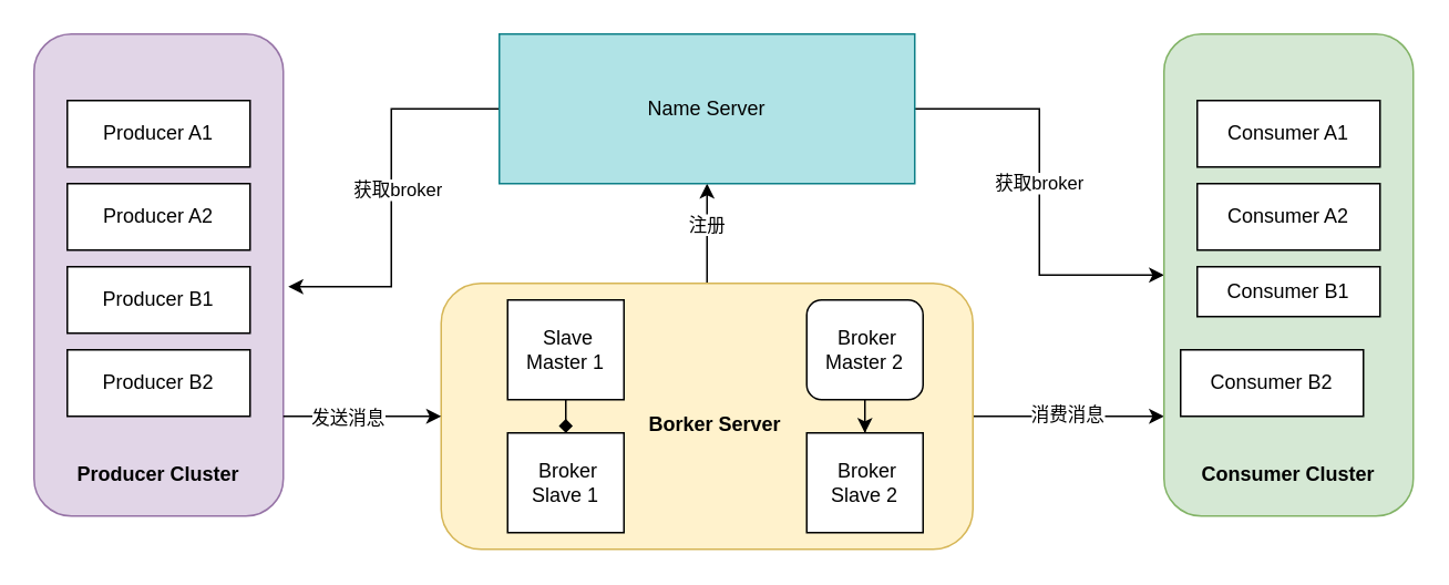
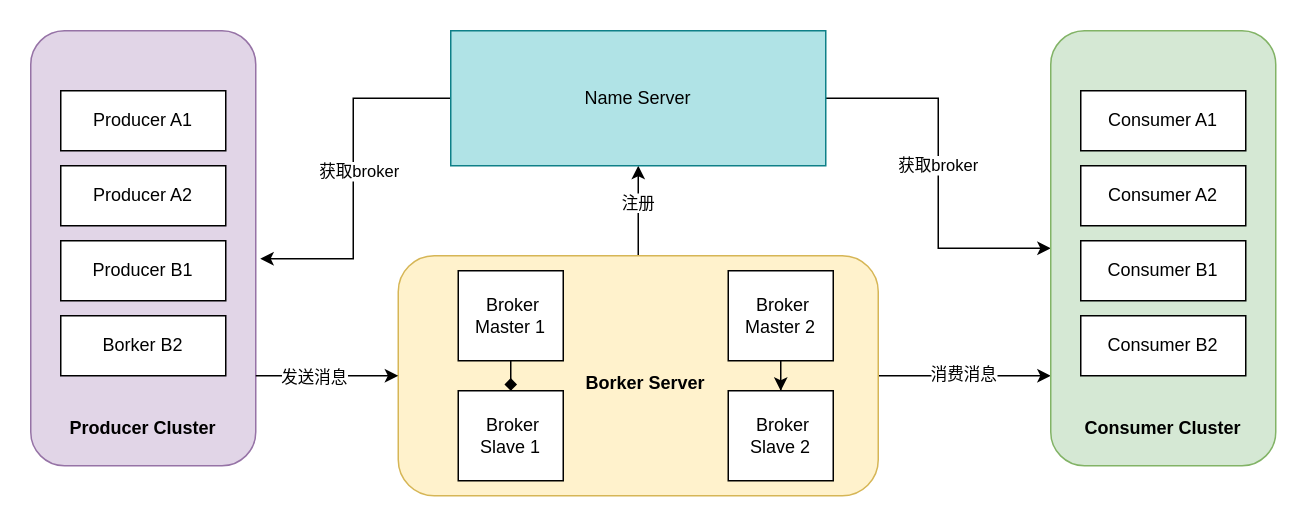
- <mxCell id="26" value="Consumer B1" style="rounded=0;whiteSpace=wrap;html=1;" vertex="1" parent="1"><mxGeometry x="720" y="160" width="110" height="30" as="geometry" /></mxCell>
+ <mxCell id="26" value="Consumer B1" style="rounded=0;whiteSpace=wrap;html=1;" vertex="1" parent="1"><mxGeometry x="720" y="160" width="110" height="40" as="geometry" /></mxCell>
- <mxCell id="14" value="&amp;nbsp;Slave Master 1" style="rounded=0;whiteSpace=wrap;html=1;" vertex="1" parent="1"><mxGeometry x="305" y="180" width="70" height="60" as="geometry" /></mxCell>
+ <mxCell id="14" value="&amp;nbsp;Broker Master 1" style="rounded=0;whiteSpace=wrap;html=1;" vertex="1" parent="1"><mxGeometry x="305" y="180" width="70" height="60" as="geometry" /></mxCell>
- <mxCell id="17" value="&amp;nbsp;Broker Master 2" style="whiteSpace=wrap;html=1;rounded=1;" vertex="1" parent="1"><mxGeometry x="485" y="180" width="70" height="60" as="geometry" /></mxCell>
+ <mxCell id="17" value="&amp;nbsp;Broker Master 2" style="rounded=0;whiteSpace=wrap;html=1;" vertex="1" parent="1"><mxGeometry x="485" y="180" width="70" height="60" as="geometry" /></mxCell>
- <mxCell id="22" value="Producer B2" style="rounded=0;whiteSpace=wrap;html=1;" vertex="1" parent="1"><mxGeometry x="40" y="210" width="110" height="40" as="geometry" /></mxCell>
+ <mxCell id="22" value="Borker B2" style="rounded=0;whiteSpace=wrap;html=1;" vertex="1" parent="1"><mxGeometry x="40" y="210" width="110" height="40" as="geometry" /></mxCell>
- <mxCell id="27" value="Consumer B2" style="rounded=0;whiteSpace=wrap;html=1;" vertex="1" parent="1"><mxGeometry x="710" y="210" width="110" height="40" as="geometry" /></mxCell>
+ <mxCell id="27" value="Consumer B2" style="rounded=0;whiteSpace=wrap;html=1;" vertex="1" parent="1"><mxGeometry x="720" y="210" width="110" height="40" as="geometry" /></mxCell>
